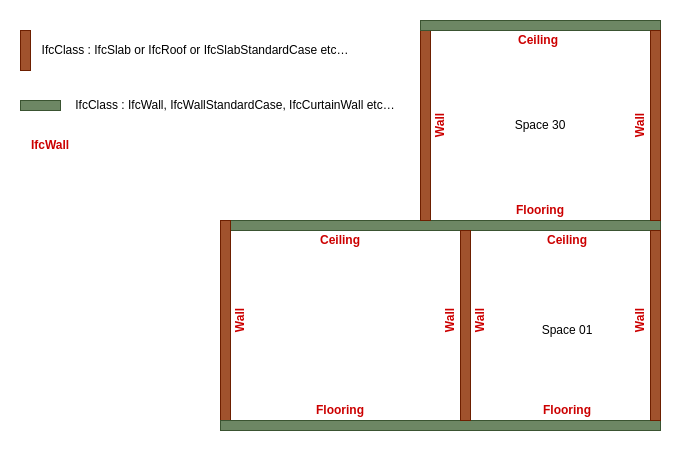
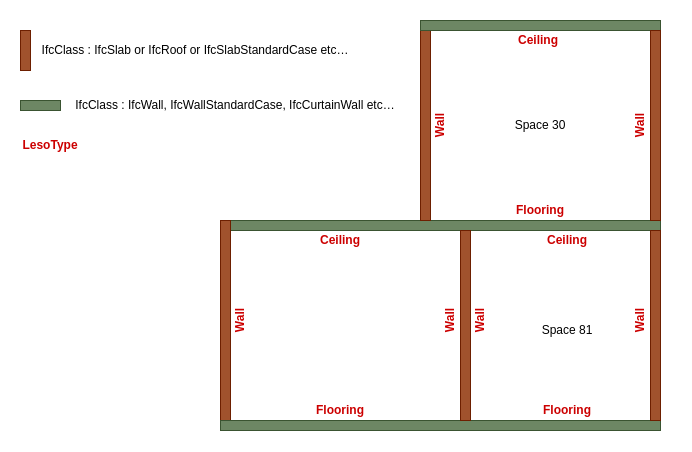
- <mxCell id="16" value="&lt;span&gt;IfcWall&lt;/span&gt;" style="text;html=1;strokeColor=none;fillColor=none;align=center;verticalAlign=middle;whiteSpace=wrap;rounded=0;fontStyle=1;fontColor=#CC0000;" vertex="1" parent="1"><mxGeometry x="20" y="135" width="60" height="20" as="geometry" /></mxCell>
+ <mxCell id="16" value="&lt;span&gt;LesoType&lt;/span&gt;" style="text;html=1;strokeColor=none;fillColor=none;align=center;verticalAlign=middle;whiteSpace=wrap;rounded=0;fontStyle=1;fontColor=#CC0000;" vertex="1" parent="1"><mxGeometry x="20" y="135" width="60" height="20" as="geometry" /></mxCell>
- <mxCell id="9" value="Space 01" style="text;html=1;strokeColor=none;fillColor=none;align=center;verticalAlign=middle;whiteSpace=wrap;rounded=0;" vertex="1" parent="1"><mxGeometry x="532" y="320" width="70" height="20" as="geometry" /></mxCell>
+ <mxCell id="9" value="Space 81" style="text;html=1;strokeColor=none;fillColor=none;align=center;verticalAlign=middle;whiteSpace=wrap;rounded=0;" vertex="1" parent="1"><mxGeometry x="532" y="320" width="70" height="20" as="geometry" /></mxCell>
